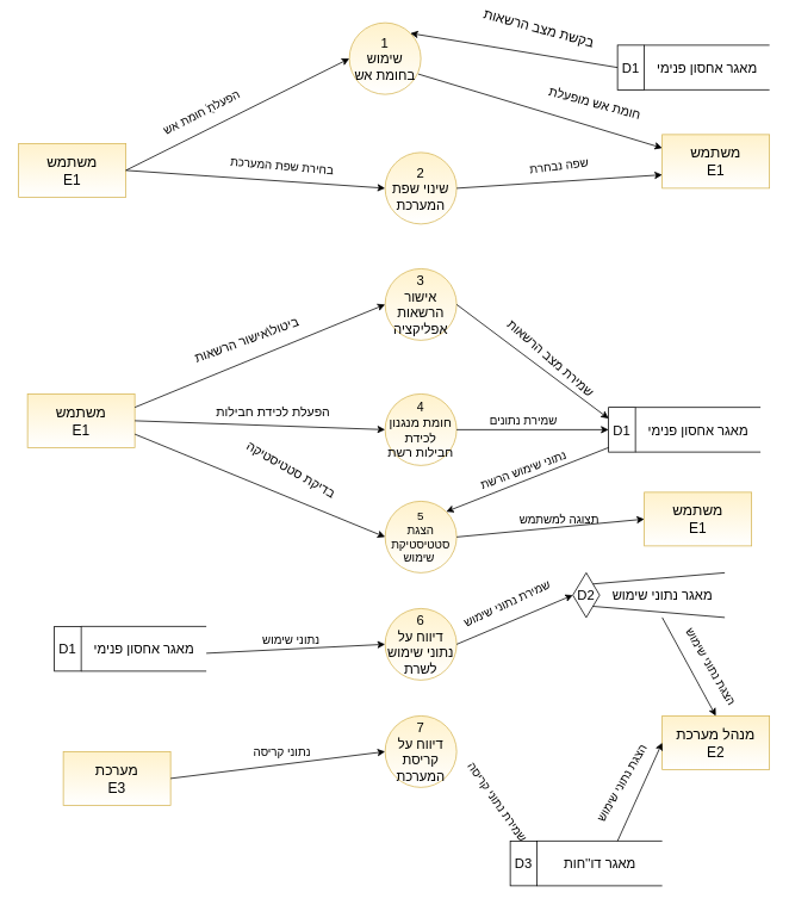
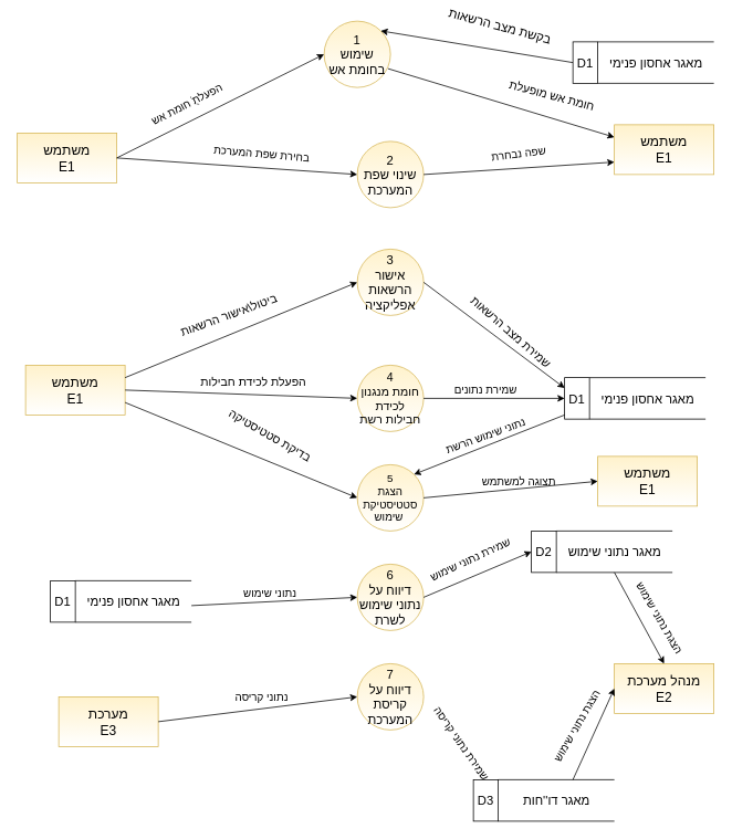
- <mxCell id="52" value="&lt;font style=&quot;font-size: 15px&quot;&gt;D2&lt;/font&gt;" style="rhombus;whiteSpace=wrap;html=1;gradientColor=#ffffff;" parent="51" vertex="1"><mxGeometry width="30" height="50" as="geometry" /></mxCell>
+ <mxCell id="52" value="&lt;font style=&quot;font-size: 15px&quot;&gt;D2&lt;/font&gt;" style="rounded=0;whiteSpace=wrap;html=1;gradientColor=#ffffff;" parent="51" vertex="1"><mxGeometry width="30" height="50" as="geometry" /></mxCell>
